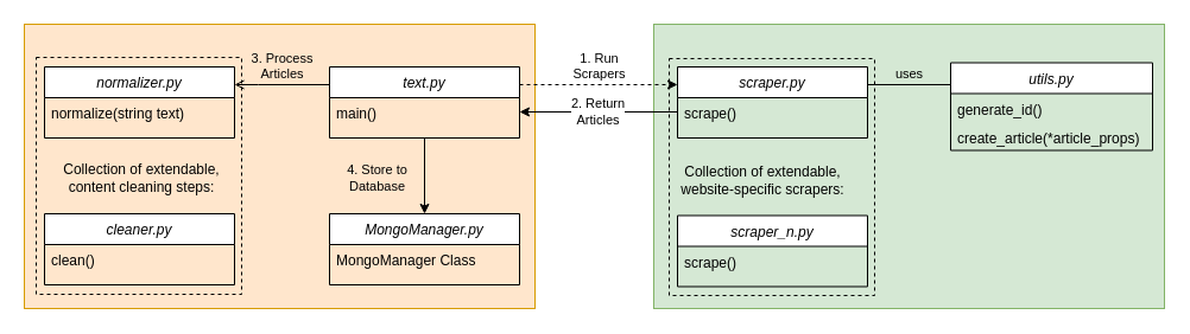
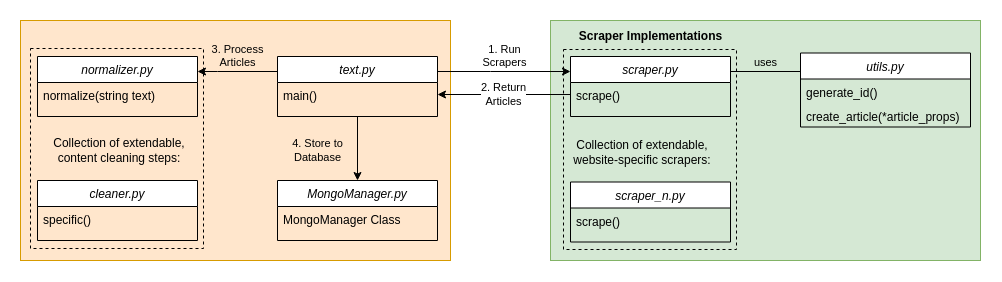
+ <mxCell id="9" value="&lt;b&gt;Scraper Implementations&lt;/b&gt;" style="text;html=1;align=center;verticalAlign=middle;resizable=0;points=[];autosize=1;strokeColor=none;fillColor=none;" parent="1" vertex="1"><mxGeometry x="570" y="26" width="160" height="20" as="geometry" /></mxCell>
- <mxCell id="6" value="3. Process&lt;br&gt;Articles" style="edgeStyle=orthogonalEdgeStyle;rounded=0;orthogonalLoop=1;jettySize=auto;html=1;exitX=0;exitY=0.25;exitDx=0;exitDy=0;entryX=1;entryY=0.25;entryDx=0;entryDy=0;verticalAlign=bottom;labelBackgroundColor=none;endArrow=open;" parent="1" source="12" target="14" edge="1"><mxGeometry relative="1" as="geometry"><mxPoint x="277" y="84" as="sourcePoint" /><mxPoint x="170.06" y="84.06" as="targetPoint" /><Array as="points"><mxPoint x="217" y="71" /><mxPoint x="217" y="71" /></Array></mxGeometry></mxCell>
+ <mxCell id="6" value="3. Process&lt;br&gt;Articles" style="edgeStyle=orthogonalEdgeStyle;rounded=0;orthogonalLoop=1;jettySize=auto;html=1;exitX=0;exitY=0.25;exitDx=0;exitDy=0;entryX=1;entryY=0.25;entryDx=0;entryDy=0;verticalAlign=bottom;labelBackgroundColor=none;" parent="1" source="12" target="14" edge="1"><mxGeometry relative="1" as="geometry"><mxPoint x="277" y="84" as="sourcePoint" /><mxPoint x="170.06" y="84.06" as="targetPoint" /><Array as="points"><mxPoint x="217" y="71" /><mxPoint x="217" y="71" /></Array></mxGeometry></mxCell>
- <mxCell id="4" value="1. Run&lt;br&gt;Scrapers" style="edgeStyle=orthogonalEdgeStyle;rounded=0;orthogonalLoop=1;jettySize=auto;html=1;exitX=1;exitY=0.25;exitDx=0;exitDy=0;verticalAlign=bottom;entryX=0;entryY=0.25;entryDx=0;entryDy=0;dashed=1;" parent="1" source="12" target="23" edge="1"><mxGeometry relative="1" as="geometry"><mxPoint x="437" y="51" as="sourcePoint" /><mxPoint x="590" y="30" as="targetPoint" /><Array as="points"><mxPoint x="490" y="71" /><mxPoint x="490" y="71" /></Array></mxGeometry></mxCell>
+ <mxCell id="4" value="1. Run&lt;br&gt;Scrapers" style="edgeStyle=orthogonalEdgeStyle;rounded=0;orthogonalLoop=1;jettySize=auto;html=1;exitX=1;exitY=0.25;exitDx=0;exitDy=0;verticalAlign=bottom;entryX=0;entryY=0.25;entryDx=0;entryDy=0;" parent="1" source="12" target="23" edge="1"><mxGeometry relative="1" as="geometry"><mxPoint x="437" y="51" as="sourcePoint" /><mxPoint x="590" y="30" as="targetPoint" /><Array as="points"><mxPoint x="490" y="71" /><mxPoint x="490" y="71" /></Array></mxGeometry></mxCell>
- <mxCell id="19" value="clean()" style="text;align=left;verticalAlign=top;spacingLeft=4;spacingRight=4;overflow=hidden;rotatable=0;points=[[0,0.5],[1,0.5]];portConstraint=eastwest;" parent="18" vertex="1"><mxGeometry y="26" width="160" height="24" as="geometry" /></mxCell>
+ <mxCell id="19" value="specific()" style="text;align=left;verticalAlign=top;spacingLeft=4;spacingRight=4;overflow=hidden;rotatable=0;points=[[0,0.5],[1,0.5]];portConstraint=eastwest;" parent="18" vertex="1"><mxGeometry y="26" width="160" height="24" as="geometry" /></mxCell>
